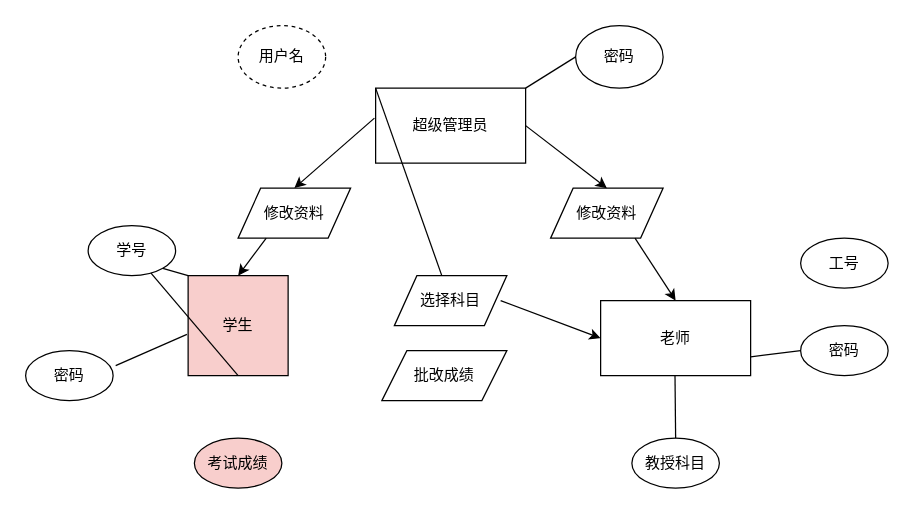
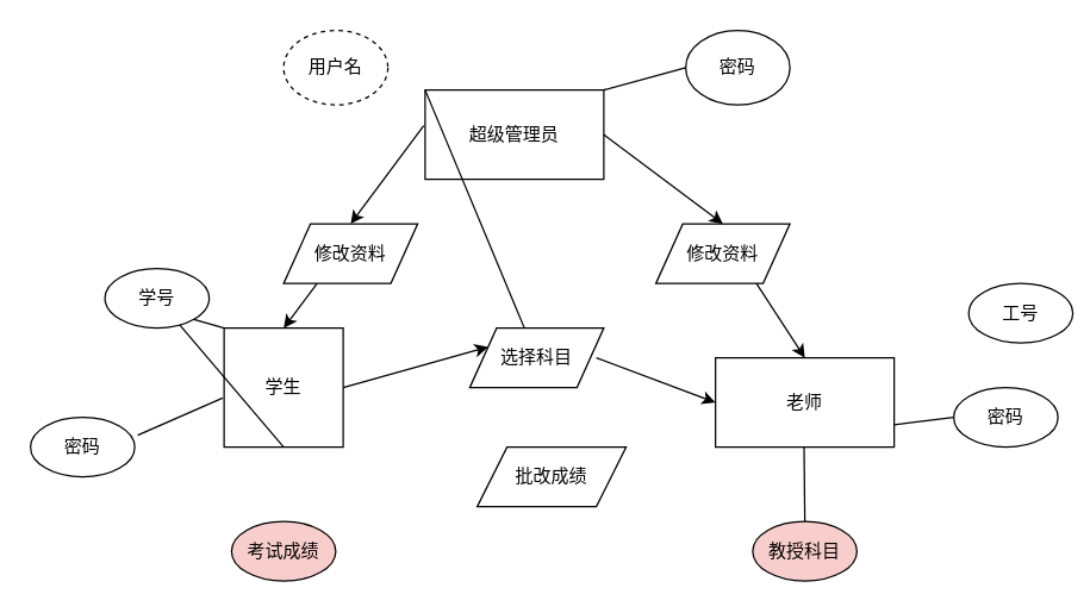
- <mxCell id="4" value="超级管理员" style="rounded=0;whiteSpace=wrap;html=1;" vertex="1" parent="1"><mxGeometry x="300" y="70" width="120" height="60" as="geometry" /></mxCell>
+ <mxCell id="4" value="超级管理员" style="rounded=0;whiteSpace=wrap;html=1;" vertex="1" parent="1"><mxGeometry x="285" y="60" width="120" height="60" as="geometry" /></mxCell>
- <mxCell id="22" value="工号" style="ellipse;whiteSpace=wrap;html=1;" vertex="1" parent="1"><mxGeometry x="640" y="190" width="70" height="40" as="geometry" /></mxCell>
+ <mxCell id="22" value="工号" style="ellipse;whiteSpace=wrap;html=1;" vertex="1" parent="1"><mxGeometry x="650" y="190" width="70" height="40" as="geometry" /></mxCell>
+ <mxCell id="7" value="" style="endArrow=classic;html=1;entryX=0;entryY=0.25;entryDx=0;entryDy=0;exitX=1;exitY=0.5;exitDx=0;exitDy=0;" edge="1" parent="1" source="2" target="5"><mxGeometry width="50" height="50" relative="1" as="geometry"><mxPoint x="240" y="250" as="sourcePoint" /><mxPoint x="430" y="240" as="targetPoint" /></mxGeometry></mxCell>
- <mxCell id="2" value="学生" style="whiteSpace=wrap;html=1;aspect=fixed;fillColor=#f8cecc;" vertex="1" parent="1"><mxGeometry x="150" y="220" width="80" height="80" as="geometry" /></mxCell>
+ <mxCell id="2" value="学生" style="whiteSpace=wrap;html=1;aspect=fixed;" vertex="1" parent="1"><mxGeometry x="150" y="220" width="80" height="80" as="geometry" /></mxCell>
- <mxCell id="6" value="批改成绩" style="shape=parallelogram;perimeter=parallelogramPerimeter;whiteSpace=wrap;html=1;" vertex="1" parent="1"><mxGeometry x="305" y="280" width="100" height="40" as="geometry" /></mxCell>
+ <mxCell id="6" value="批改成绩" style="shape=parallelogram;perimeter=parallelogramPerimeter;whiteSpace=wrap;html=1;" vertex="1" parent="1"><mxGeometry x="320" y="300" width="100" height="40" as="geometry" /></mxCell>
- <mxCell id="24" value="教授科目" style="ellipse;whiteSpace=wrap;html=1;" vertex="1" parent="1"><mxGeometry x="505" y="350" width="70" height="40" as="geometry" /></mxCell>
+ <mxCell id="24" value="教授科目" style="ellipse;whiteSpace=wrap;html=1;fillColor=#f8cecc;" vertex="1" parent="1"><mxGeometry x="505" y="350" width="70" height="40" as="geometry" /></mxCell>
